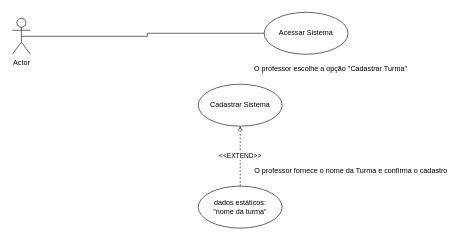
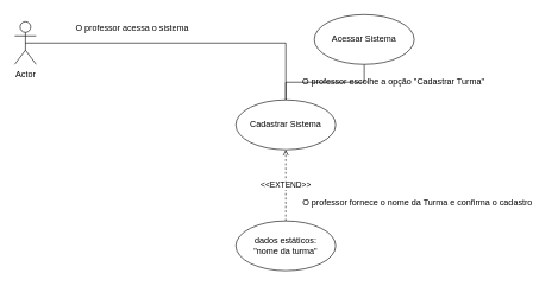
+ <mxCell id="6" value="O professor acessa o sistema" style="text;html=1;strokeColor=none;fillColor=none;align=center;verticalAlign=middle;whiteSpace=wrap;rounded=0;" vertex="1" parent="1"><mxGeometry x="90" y="25" width="190" height="30" as="geometry" /></mxCell>
- <mxCell id="2" style="edgeStyle=orthogonalEdgeStyle;rounded=0;orthogonalLoop=1;jettySize=auto;html=1;exitX=0.5;exitY=0.5;exitDx=0;exitDy=0;exitPerimeter=0;entryX=0;entryY=0.5;entryDx=0;entryDy=0;endArrow=none;endFill=0;" edge="1" parent="1" source="3" target="5"><mxGeometry relative="1" as="geometry" /></mxCell>
+ <mxCell id="2" style="edgeStyle=orthogonalEdgeStyle;rounded=0;orthogonalLoop=1;jettySize=auto;html=1;exitX=0.5;exitY=0.5;exitDx=0;exitDy=0;exitPerimeter=0;endArrow=none;endFill=0;" edge="1" parent="1" source="3" target="7"><mxGeometry relative="1" as="geometry" /></mxCell>
+ <mxCell id="4" style="edgeStyle=orthogonalEdgeStyle;rounded=0;orthogonalLoop=1;jettySize=auto;html=1;exitX=0.5;exitY=1;exitDx=0;exitDy=0;entryX=0.5;entryY=0;entryDx=0;entryDy=0;startArrow=none;startFill=0;endArrow=none;endFill=0;" edge="1" parent="1" source="5" target="7"><mxGeometry relative="1" as="geometry" /></mxCell>
